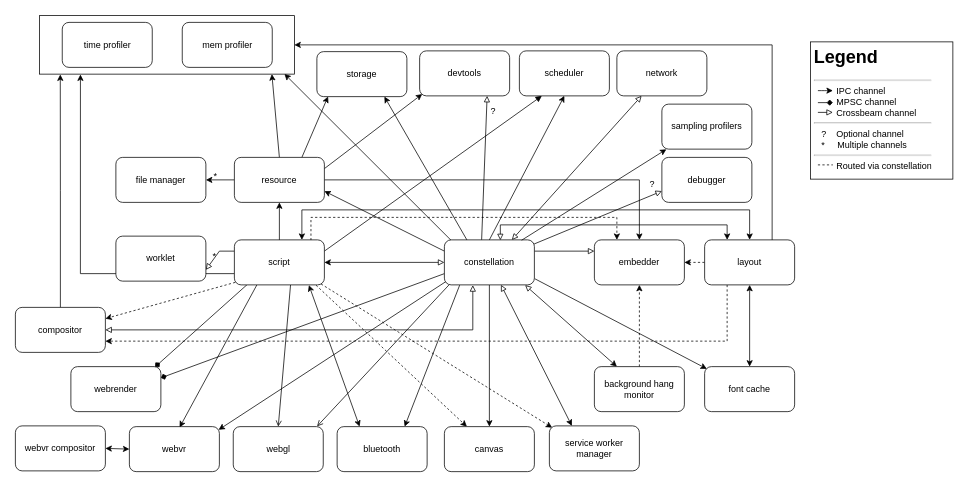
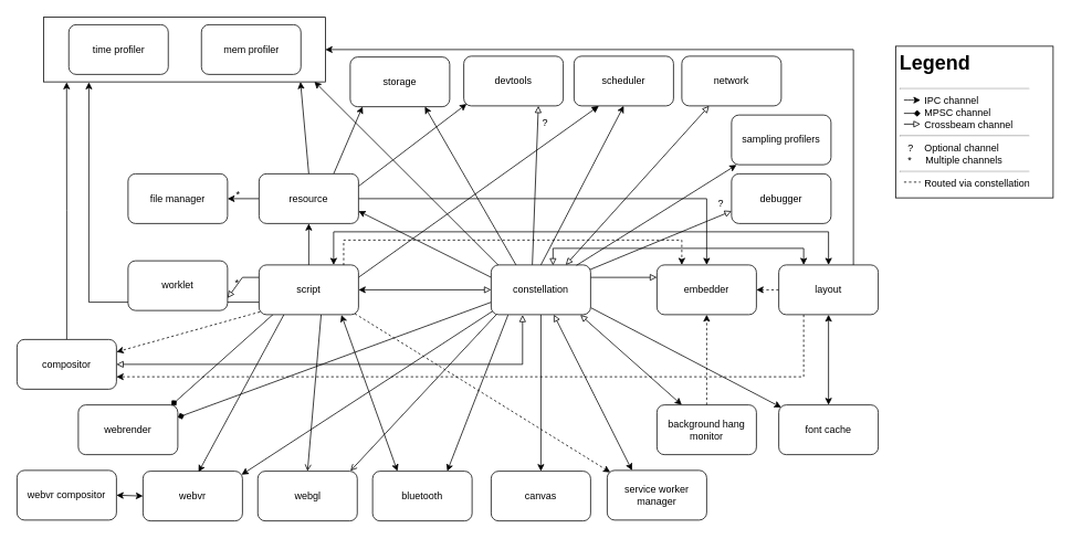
- <mxCell id="10" style="edgeStyle=none;rounded=0;orthogonalLoop=1;jettySize=auto;html=1;exitX=0.907;exitY=1.007;exitDx=0;exitDy=0;entryX=0.25;entryY=0;entryDx=0;entryDy=0;startArrow=none;startFill=0;endArrow=classic;endFill=1;exitPerimeter=0;dashed=1;" parent="1" source="17" target="65" edge="1"><mxGeometry relative="1" as="geometry" /></mxCell>
